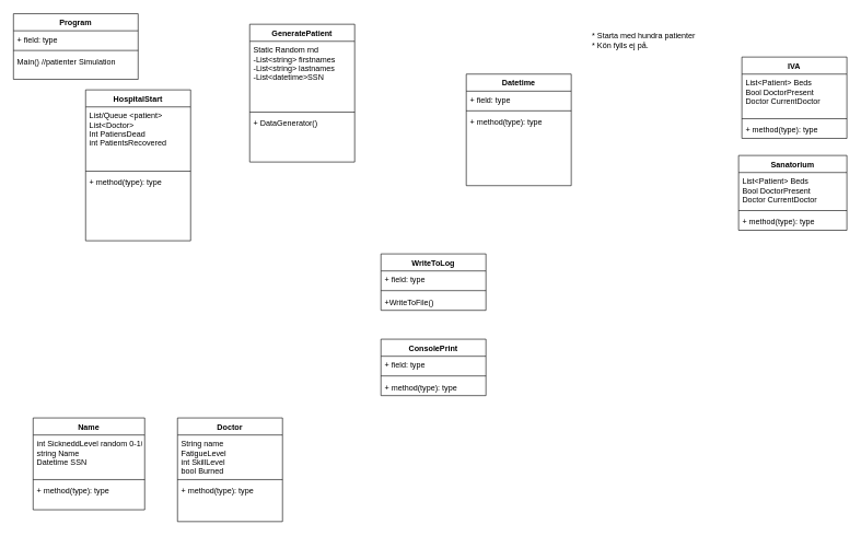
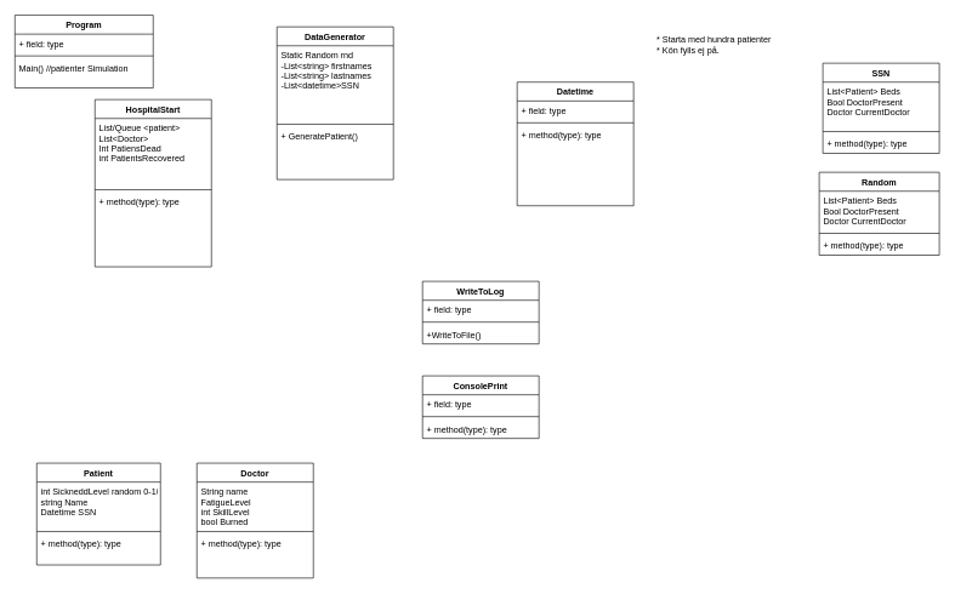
- <mxCell id="18" value="GeneratePatient&#10;" style="swimlane;fontStyle=1;align=center;verticalAlign=top;childLayout=stackLayout;horizontal=1;startSize=26;horizontalStack=0;resizeParent=1;resizeParentMax=0;resizeLast=0;collapsible=1;marginBottom=0;" parent="1" vertex="1"><mxGeometry x="380" y="36" width="160" height="210" as="geometry" /></mxCell>
+ <mxCell id="18" value="DataGenerator&#10;" style="swimlane;fontStyle=1;align=center;verticalAlign=top;childLayout=stackLayout;horizontal=1;startSize=26;horizontalStack=0;resizeParent=1;resizeParentMax=0;resizeLast=0;collapsible=1;marginBottom=0;" parent="1" vertex="1"><mxGeometry x="380" y="36" width="160" height="210" as="geometry" /></mxCell>
- <mxCell id="14" value="IVA" style="swimlane;fontStyle=1;align=center;verticalAlign=top;childLayout=stackLayout;horizontal=1;startSize=26;horizontalStack=0;resizeParent=1;resizeParentMax=0;resizeLast=0;collapsible=1;marginBottom=0;" parent="1" vertex="1"><mxGeometry x="1130" y="86" width="160" height="124" as="geometry" /></mxCell>
+ <mxCell id="14" value="SSN" style="swimlane;fontStyle=1;align=center;verticalAlign=top;childLayout=stackLayout;horizontal=1;startSize=26;horizontalStack=0;resizeParent=1;resizeParentMax=0;resizeLast=0;collapsible=1;marginBottom=0;" parent="1" vertex="1"><mxGeometry x="1130" y="86" width="160" height="124" as="geometry" /></mxCell>
- <mxCell id="21" value="+ DataGenerator()" style="text;strokeColor=none;fillColor=none;align=left;verticalAlign=top;spacingLeft=4;spacingRight=4;overflow=hidden;rotatable=0;points=[[0,0.5],[1,0.5]];portConstraint=eastwest;" parent="18" vertex="1"><mxGeometry y="138" width="160" height="72" as="geometry" /></mxCell>
+ <mxCell id="21" value="+ GeneratePatient()" style="text;strokeColor=none;fillColor=none;align=left;verticalAlign=top;spacingLeft=4;spacingRight=4;overflow=hidden;rotatable=0;points=[[0,0.5],[1,0.5]];portConstraint=eastwest;" parent="18" vertex="1"><mxGeometry y="138" width="160" height="72" as="geometry" /></mxCell>
- <mxCell id="10" value="Sanatorium" style="swimlane;fontStyle=1;align=center;verticalAlign=top;childLayout=stackLayout;horizontal=1;startSize=26;horizontalStack=0;resizeParent=1;resizeParentMax=0;resizeLast=0;collapsible=1;marginBottom=0;" parent="1" vertex="1"><mxGeometry x="1125" y="236" width="165" height="114" as="geometry" /></mxCell>
+ <mxCell id="10" value="Random" style="swimlane;fontStyle=1;align=center;verticalAlign=top;childLayout=stackLayout;horizontal=1;startSize=26;horizontalStack=0;resizeParent=1;resizeParentMax=0;resizeLast=0;collapsible=1;marginBottom=0;" parent="1" vertex="1"><mxGeometry x="1125" y="236" width="165" height="114" as="geometry" /></mxCell>
- <mxCell id="23" value="Name" style="swimlane;fontStyle=1;align=center;verticalAlign=top;childLayout=stackLayout;horizontal=1;startSize=26;horizontalStack=0;resizeParent=1;resizeParentMax=0;resizeLast=0;collapsible=1;marginBottom=0;" parent="1" vertex="1"><mxGeometry x="50" y="636" width="170" height="140" as="geometry" /></mxCell>
+ <mxCell id="23" value="Patient" style="swimlane;fontStyle=1;align=center;verticalAlign=top;childLayout=stackLayout;horizontal=1;startSize=26;horizontalStack=0;resizeParent=1;resizeParentMax=0;resizeLast=0;collapsible=1;marginBottom=0;" parent="1" vertex="1"><mxGeometry x="50" y="636" width="170" height="140" as="geometry" /></mxCell>
